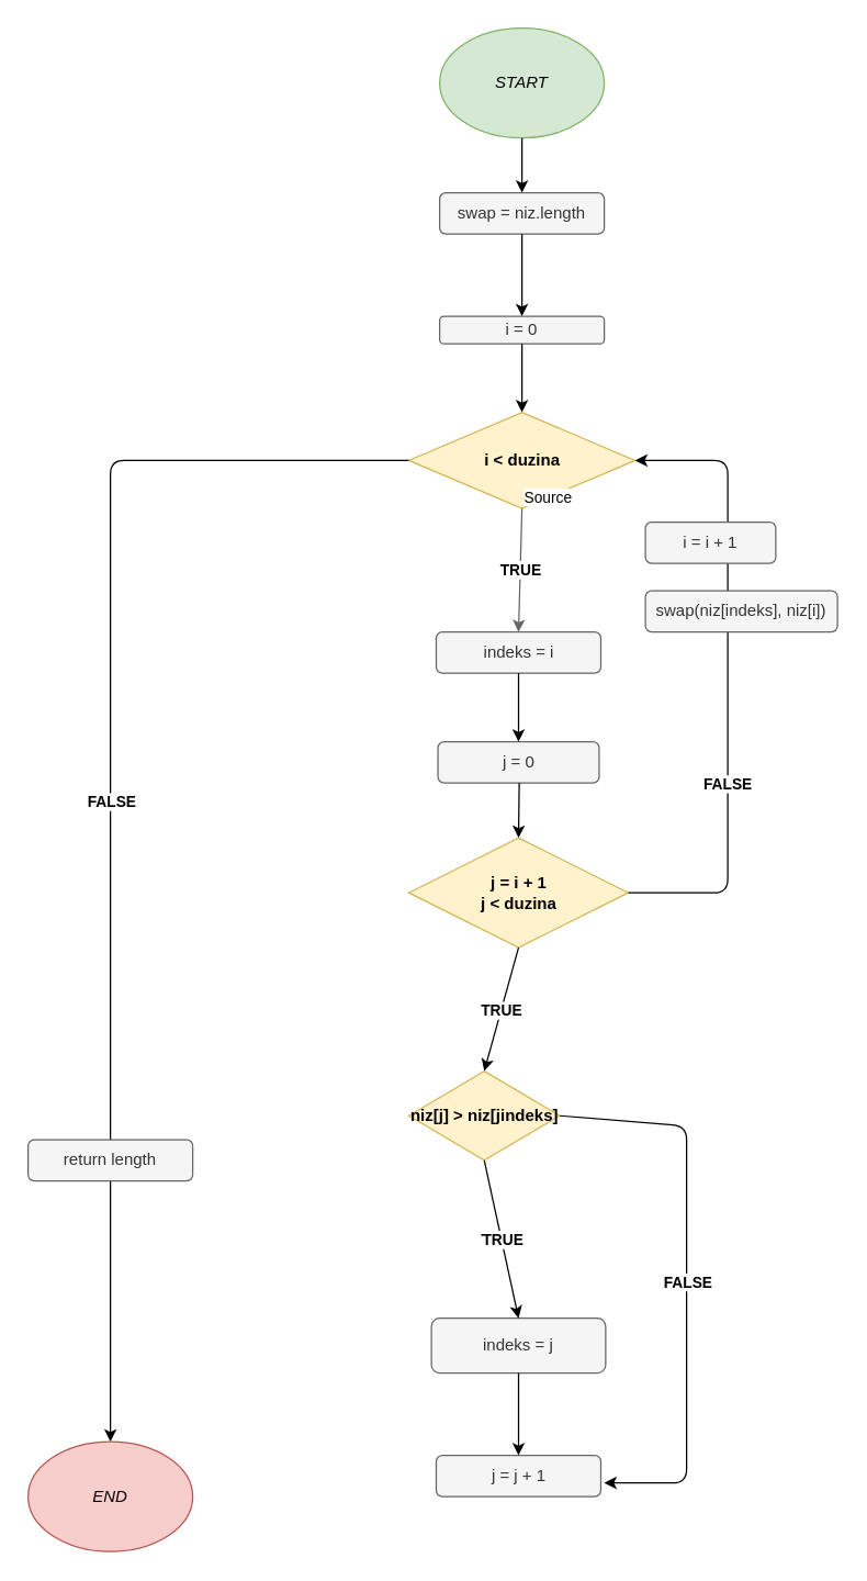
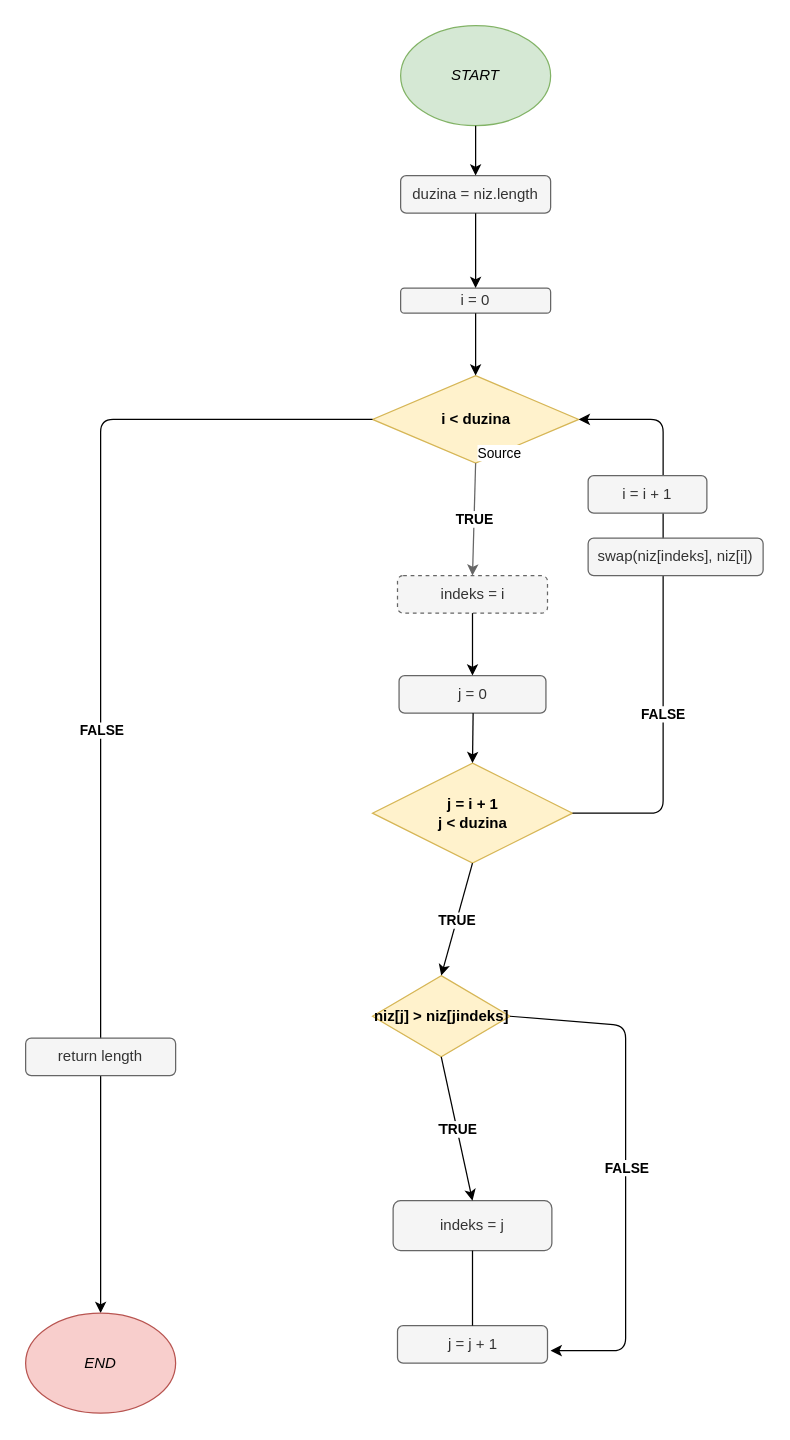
- <mxCell id="3" value="swap = niz.length" style="rounded=1;whiteSpace=wrap;html=1;fillColor=#f5f5f5;strokeColor=#666666;fontColor=#333333;" parent="1" vertex="1"><mxGeometry x="320" y="140" width="120" height="30" as="geometry" /></mxCell>
+ <mxCell id="3" value="duzina = niz.length" style="rounded=1;whiteSpace=wrap;html=1;fillColor=#f5f5f5;strokeColor=#666666;fontColor=#333333;" parent="1" vertex="1"><mxGeometry x="320" y="140" width="120" height="30" as="geometry" /></mxCell>
- <mxCell id="30" value="indeks = i" style="rounded=1;whiteSpace=wrap;html=1;fillColor=#f5f5f5;strokeColor=#666666;fontColor=#333333;" parent="1" vertex="1"><mxGeometry x="317.5" y="460" width="120" height="30" as="geometry" /></mxCell>
+ <mxCell id="30" value="indeks = i" style="rounded=1;whiteSpace=wrap;html=1;fillColor=#f5f5f5;strokeColor=#666666;fontColor=#333333;dashed=1;" parent="1" vertex="1"><mxGeometry x="317.5" y="460" width="120" height="30" as="geometry" /></mxCell>
- <mxCell id="18" value="" style="endArrow=classic;html=1;exitX=0.5;exitY=1;exitDx=0;exitDy=0;entryX=0.5;entryY=0;entryDx=0;entryDy=0;" parent="1" source="9" target="13" edge="1"><mxGeometry width="50" height="50" relative="1" as="geometry"><mxPoint x="370" y="910" as="sourcePoint" /><mxPoint x="420" y="860" as="targetPoint" /></mxGeometry></mxCell>
+ <mxCell id="18" value="" style="endArrow=none;html=1;exitX=0.5;exitY=1;exitDx=0;exitDy=0;entryX=0.5;entryY=0;entryDx=0;entryDy=0;" parent="1" source="9" target="13" edge="1"><mxGeometry width="50" height="50" relative="1" as="geometry"><mxPoint x="370" y="910" as="sourcePoint" /><mxPoint x="420" y="860" as="targetPoint" /></mxGeometry></mxCell>
